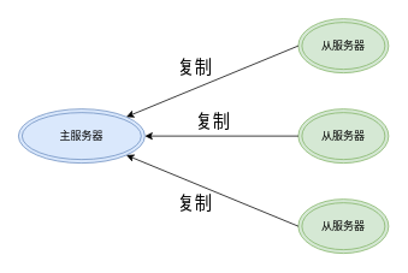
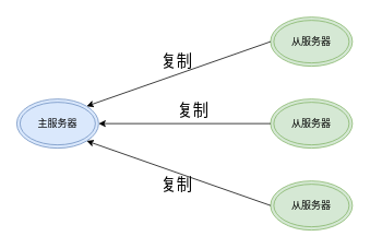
- <mxCell id="5" value="主服务器" style="ellipse;shape=doubleEllipse;whiteSpace=wrap;html=1;fillColor=#dae8fc;strokeColor=#6c8ebf;" parent="1" vertex="1"><mxGeometry x="20" y="120" width="140" height="60" as="geometry" /></mxCell>
+ <mxCell id="5" value="主服务器" style="ellipse;shape=doubleEllipse;whiteSpace=wrap;html=1;fillColor=#dae8fc;strokeColor=#6c8ebf;" parent="1" vertex="1"><mxGeometry x="20" y="120" width="100" height="60" as="geometry" /></mxCell>
